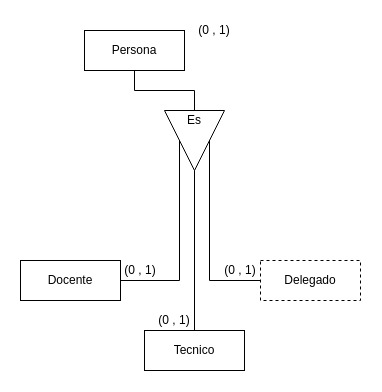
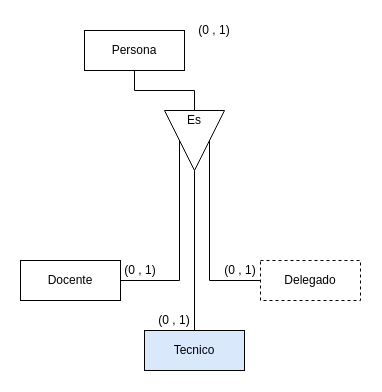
- <mxCell id="7" value="Tecnico" style="whiteSpace=wrap;html=1;align=center;" vertex="1" parent="1"><mxGeometry x="144" y="330" width="100" height="40" as="geometry" /></mxCell>
+ <mxCell id="7" value="Tecnico" style="whiteSpace=wrap;html=1;align=center;fillColor=#dae8fc;" vertex="1" parent="1"><mxGeometry x="144" y="330" width="100" height="40" as="geometry" /></mxCell>
